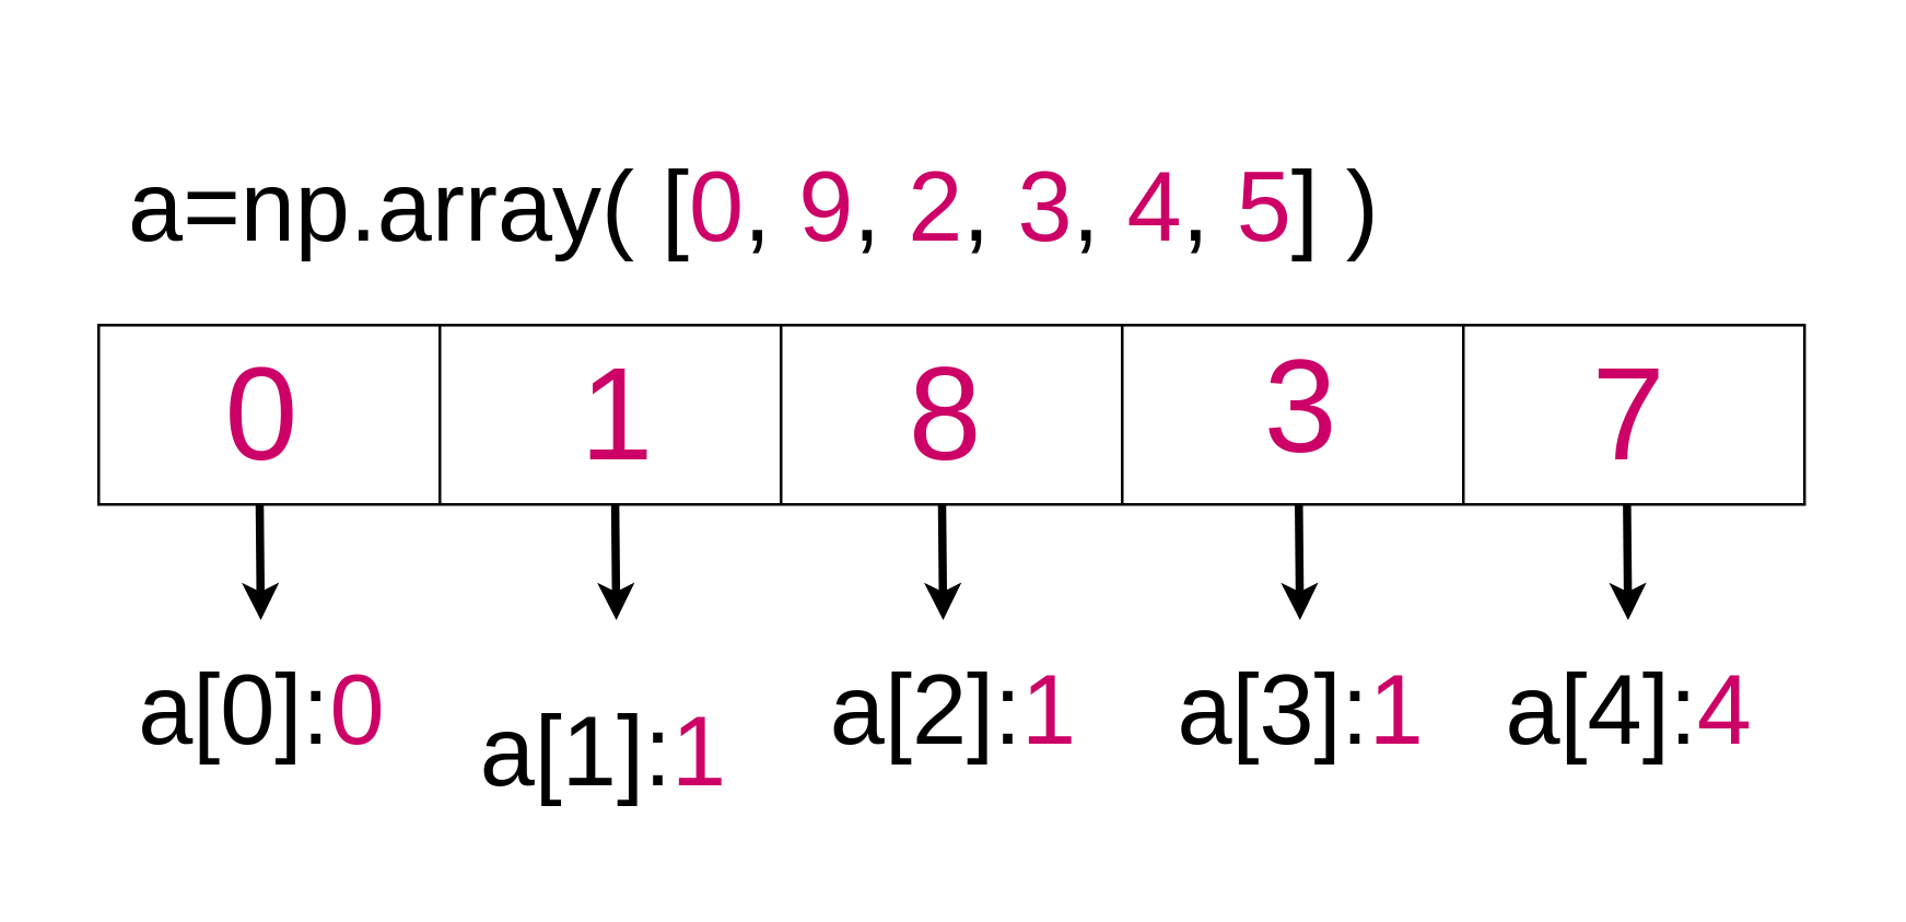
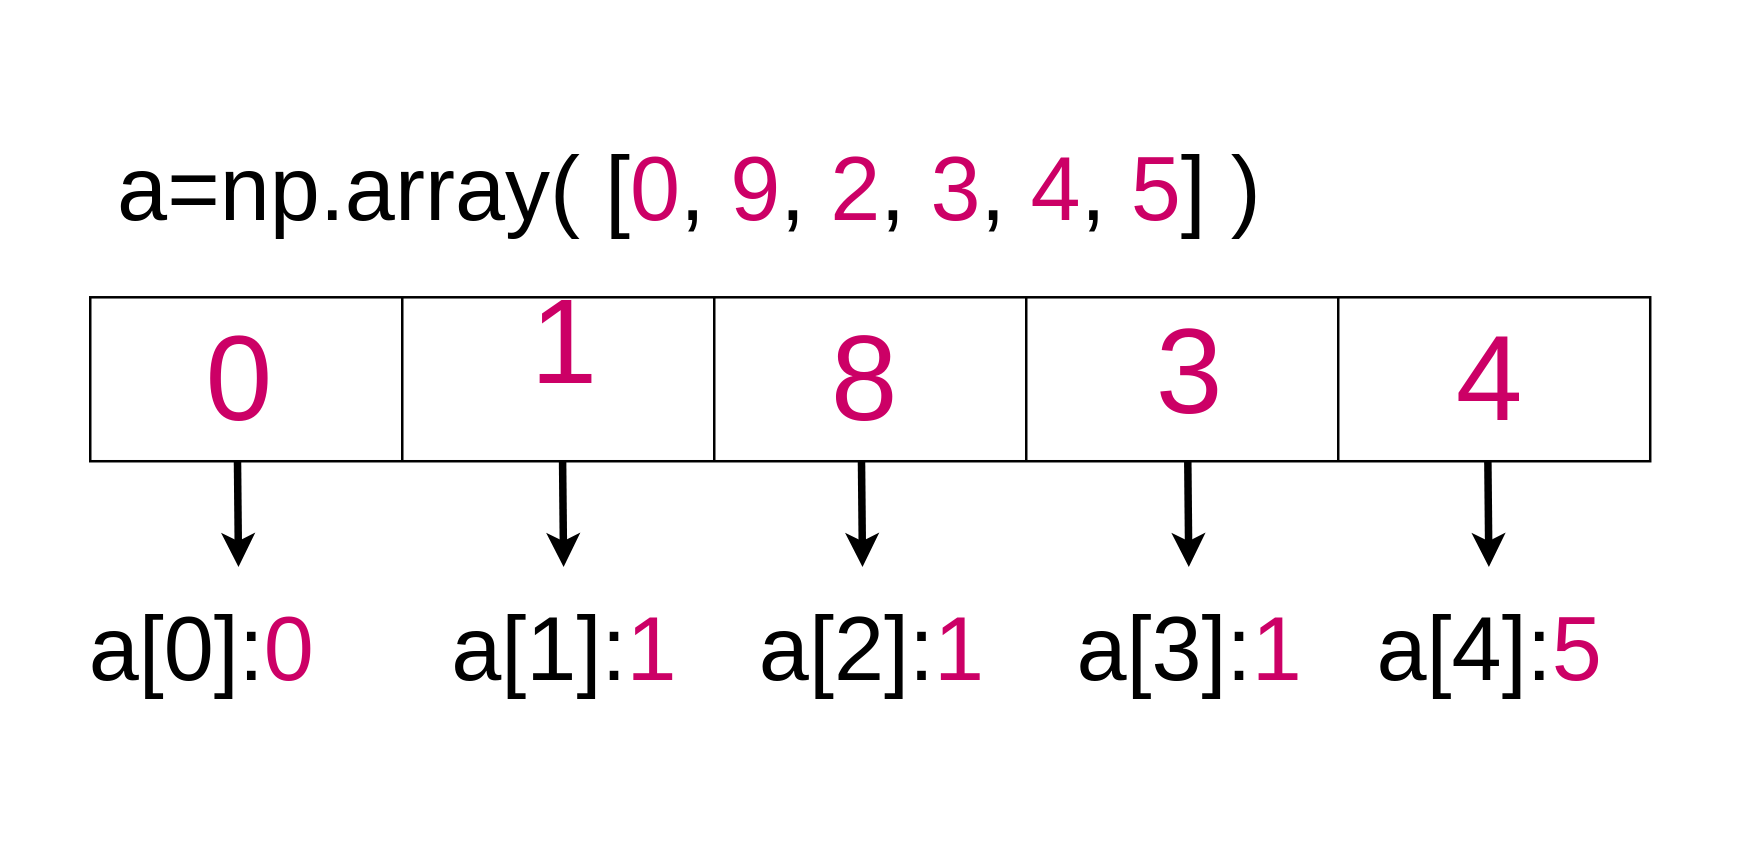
- <mxCell id="8" value="&lt;font color=&quot;#cc0066&quot; style=&quot;font-size: 48px&quot;&gt;1&lt;/font&gt;" style="text;html=1;resizable=0;autosize=1;align=center;verticalAlign=middle;points=[];fillColor=none;strokeColor=none;rounded=0;" vertex="1" parent="2"><mxGeometry x="184.998" y="116.113" width="40" height="30" as="geometry" /></mxCell>
+ <mxCell id="8" value="&lt;font color=&quot;#cc0066&quot; style=&quot;font-size: 48px&quot;&gt;1&lt;/font&gt;" style="text;html=1;resizable=0;autosize=1;align=center;verticalAlign=middle;points=[];fillColor=none;strokeColor=none;rounded=0;" vertex="1" parent="2"><mxGeometry x="184.998" y="101.113" width="40" height="30" as="geometry" /></mxCell>
- <mxCell id="9" value="&lt;font color=&quot;#cc0066&quot; style=&quot;font-size: 48px;&quot;&gt;7&lt;/font&gt;" style="text;html=1;resizable=0;autosize=1;align=center;verticalAlign=middle;points=[];fillColor=none;strokeColor=none;rounded=0;fontSize=48;" vertex="1" parent="2"><mxGeometry x="555.003" y="101.113" width="40" height="60" as="geometry" /></mxCell>
+ <mxCell id="9" value="&lt;font color=&quot;#cc0066&quot; style=&quot;font-size: 48px;&quot;&gt;4&lt;/font&gt;" style="text;html=1;resizable=0;autosize=1;align=center;verticalAlign=middle;points=[];fillColor=none;strokeColor=none;rounded=0;fontSize=48;" vertex="1" parent="2"><mxGeometry x="555.003" y="101.113" width="40" height="60" as="geometry" /></mxCell>
- <mxCell id="17" value="&lt;font style=&quot;font-size: 36px&quot;&gt;a[4]:&lt;font color=&quot;#cc0066&quot; style=&quot;font-size: 36px&quot;&gt;4&lt;/font&gt;&lt;/font&gt;" style="text;html=1;resizable=0;autosize=1;align=center;verticalAlign=middle;points=[];fillColor=none;strokeColor=none;rounded=0;" vertex="1" parent="2"><mxGeometry x="520.008" y="224.444" width="110" height="30" as="geometry" /></mxCell>
+ <mxCell id="17" value="&lt;font style=&quot;font-size: 36px&quot;&gt;a[4]:&lt;font color=&quot;#cc0066&quot; style=&quot;font-size: 36px&quot;&gt;5&lt;/font&gt;&lt;/font&gt;" style="text;html=1;resizable=0;autosize=1;align=center;verticalAlign=middle;points=[];fillColor=none;strokeColor=none;rounded=0;" vertex="1" parent="2"><mxGeometry x="520.008" y="224.444" width="110" height="30" as="geometry" /></mxCell>
- <mxCell id="14" value="a[0]:&lt;font color=&quot;#cc0066&quot; style=&quot;font-size: 36px;&quot;&gt;0&lt;/font&gt;" style="text;html=1;resizable=0;autosize=1;align=center;verticalAlign=middle;points=[];fillColor=none;strokeColor=none;rounded=0;fontSize=36;" vertex="1" parent="2"><mxGeometry x="20" y="214.444" width="110" height="50" as="geometry" /></mxCell>
+ <mxCell id="14" value="a[0]:&lt;font color=&quot;#cc0066&quot; style=&quot;font-size: 36px;&quot;&gt;0&lt;/font&gt;" style="text;html=1;resizable=0;autosize=1;align=center;verticalAlign=middle;points=[];fillColor=none;strokeColor=none;rounded=0;fontSize=36;" vertex="1" parent="2"><mxGeometry x="5" y="214.444" width="110" height="50" as="geometry" /></mxCell>
- <mxCell id="13" value="&lt;font style=&quot;font-size: 36px&quot;&gt;a[1]:&lt;font color=&quot;#cc0066&quot; style=&quot;font-size: 36px&quot;&gt;1&lt;/font&gt;&lt;/font&gt;" style="text;html=1;resizable=0;autosize=1;align=center;verticalAlign=middle;points=[];fillColor=none;strokeColor=none;rounded=0;" vertex="1" parent="2"><mxGeometry x="145.002" y="239.444" width="110" height="30" as="geometry" /></mxCell>
+ <mxCell id="13" value="&lt;font style=&quot;font-size: 36px&quot;&gt;a[1]:&lt;font color=&quot;#cc0066&quot; style=&quot;font-size: 36px&quot;&gt;1&lt;/font&gt;&lt;/font&gt;" style="text;html=1;resizable=0;autosize=1;align=center;verticalAlign=middle;points=[];fillColor=none;strokeColor=none;rounded=0;" vertex="1" parent="2"><mxGeometry x="150.002" y="224.444" width="110" height="30" as="geometry" /></mxCell>
